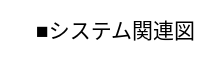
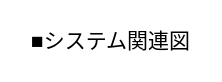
- <mxCell id="2" value="■システム関連図" style="text;html=1;align=center;verticalAlign=middle;resizable=0;points=[];autosize=1;strokeColor=none;fillColor=none;fontSize=21;" parent="1" vertex="1"><mxGeometry x="25" y="10" width="180" height="40" as="geometry" /></mxCell>
+ <mxCell id="2" value="■システム関連図" style="text;html=1;align=center;verticalAlign=middle;resizable=0;points=[];autosize=1;strokeColor=none;fillColor=none;fontSize=21;" parent="1" vertex="1"><mxGeometry width="180" height="40" as="geometry" x="20" y="20" /></mxCell>
